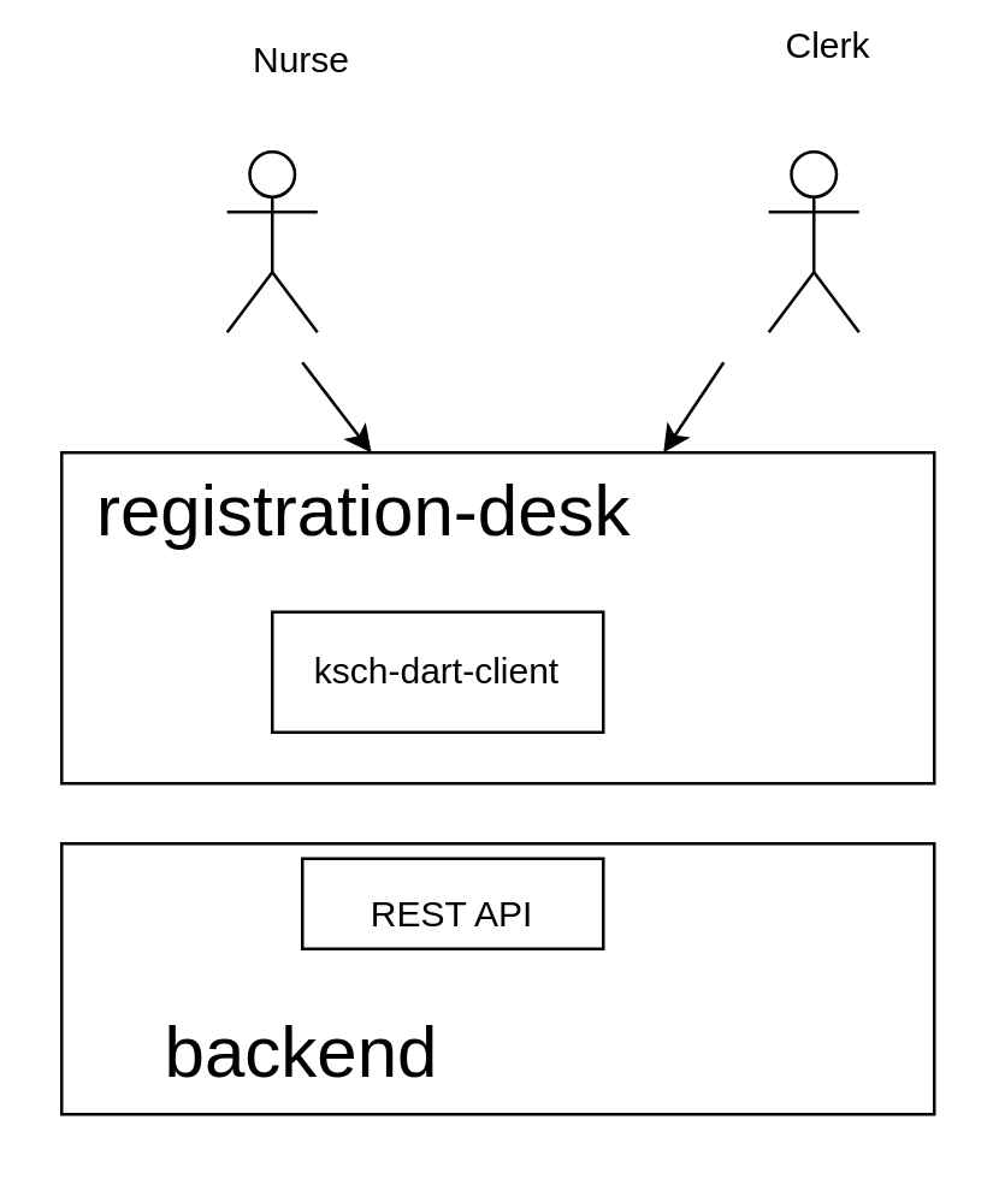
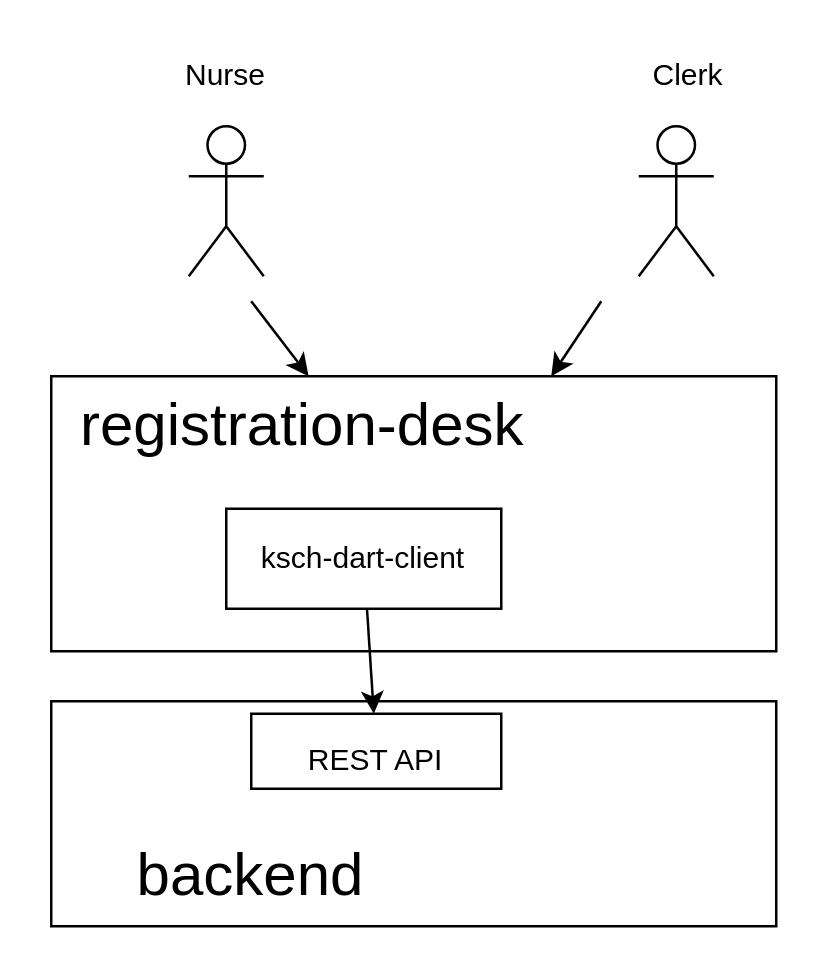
- <mxCell id="12" value="Clerk" style="text;html=1;strokeColor=none;fillColor=none;align=center;verticalAlign=middle;whiteSpace=wrap;rounded=0;fontSize=12;" parent="1" vertex="1"><mxGeometry x="255" y="5" width="40" height="20" as="geometry" /></mxCell>
+ <mxCell id="12" value="Clerk" style="text;html=1;strokeColor=none;fillColor=none;align=center;verticalAlign=middle;whiteSpace=wrap;rounded=0;fontSize=12;" parent="1" vertex="1"><mxGeometry x="255" y="20" width="40" height="20" as="geometry" /></mxCell>
- <mxCell id="11" value="Nurse" style="text;html=1;strokeColor=none;fillColor=none;align=center;verticalAlign=middle;whiteSpace=wrap;rounded=0;fontSize=12;" parent="1" vertex="1"><mxGeometry x="80" y="10" width="40" height="20" as="geometry" /></mxCell>
+ <mxCell id="11" value="Nurse" style="text;html=1;strokeColor=none;fillColor=none;align=center;verticalAlign=middle;whiteSpace=wrap;rounded=0;fontSize=12;" parent="1" vertex="1"><mxGeometry x="70" y="20" width="40" height="20" as="geometry" /></mxCell>
+ <mxCell id="7" value="" style="endArrow=classic;html=1;fontSize=24;" parent="1" source="3" target="6" edge="1"><mxGeometry width="50" height="50" relative="1" as="geometry"><mxPoint x="-200" y="290" as="sourcePoint" /><mxPoint x="-150" y="240" as="targetPoint" /></mxGeometry></mxCell>
